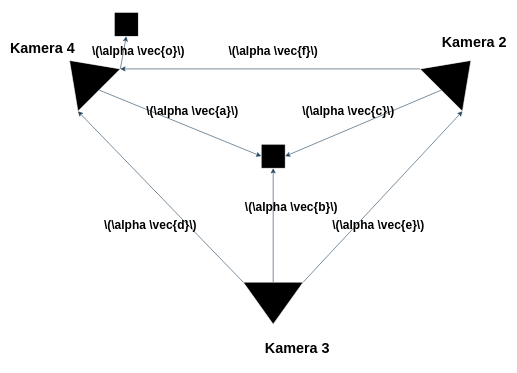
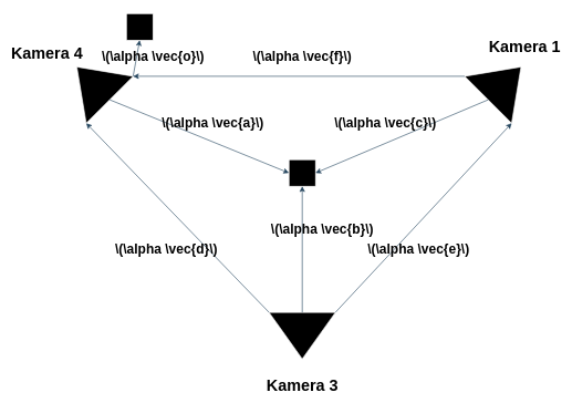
- <mxCell id="21" value="Kamera 2" style="text;html=1;fontSize=24;fontStyle=1;verticalAlign=middle;align=center;" vertex="1" parent="1"><mxGeometry x="740" y="50" width="100" height="40" as="geometry" /></mxCell>
+ <mxCell id="21" value="Kamera 1" style="text;html=1;fontSize=24;fontStyle=1;verticalAlign=middle;align=center;" vertex="1" parent="1"><mxGeometry x="740" y="50" width="100" height="40" as="geometry" /></mxCell>
- <mxCell id="22" value="Kamera 3" style="text;html=1;fontSize=24;fontStyle=1;verticalAlign=middle;align=center;" vertex="1" parent="1"><mxGeometry x="445" y="560" width="100" height="40" as="geometry" /></mxCell>
+ <mxCell id="22" value="Kamera 3" style="text;html=1;fontSize=24;fontStyle=1;verticalAlign=middle;align=center;" vertex="1" parent="1"><mxGeometry x="405" y="560" width="100" height="40" as="geometry" /></mxCell>
